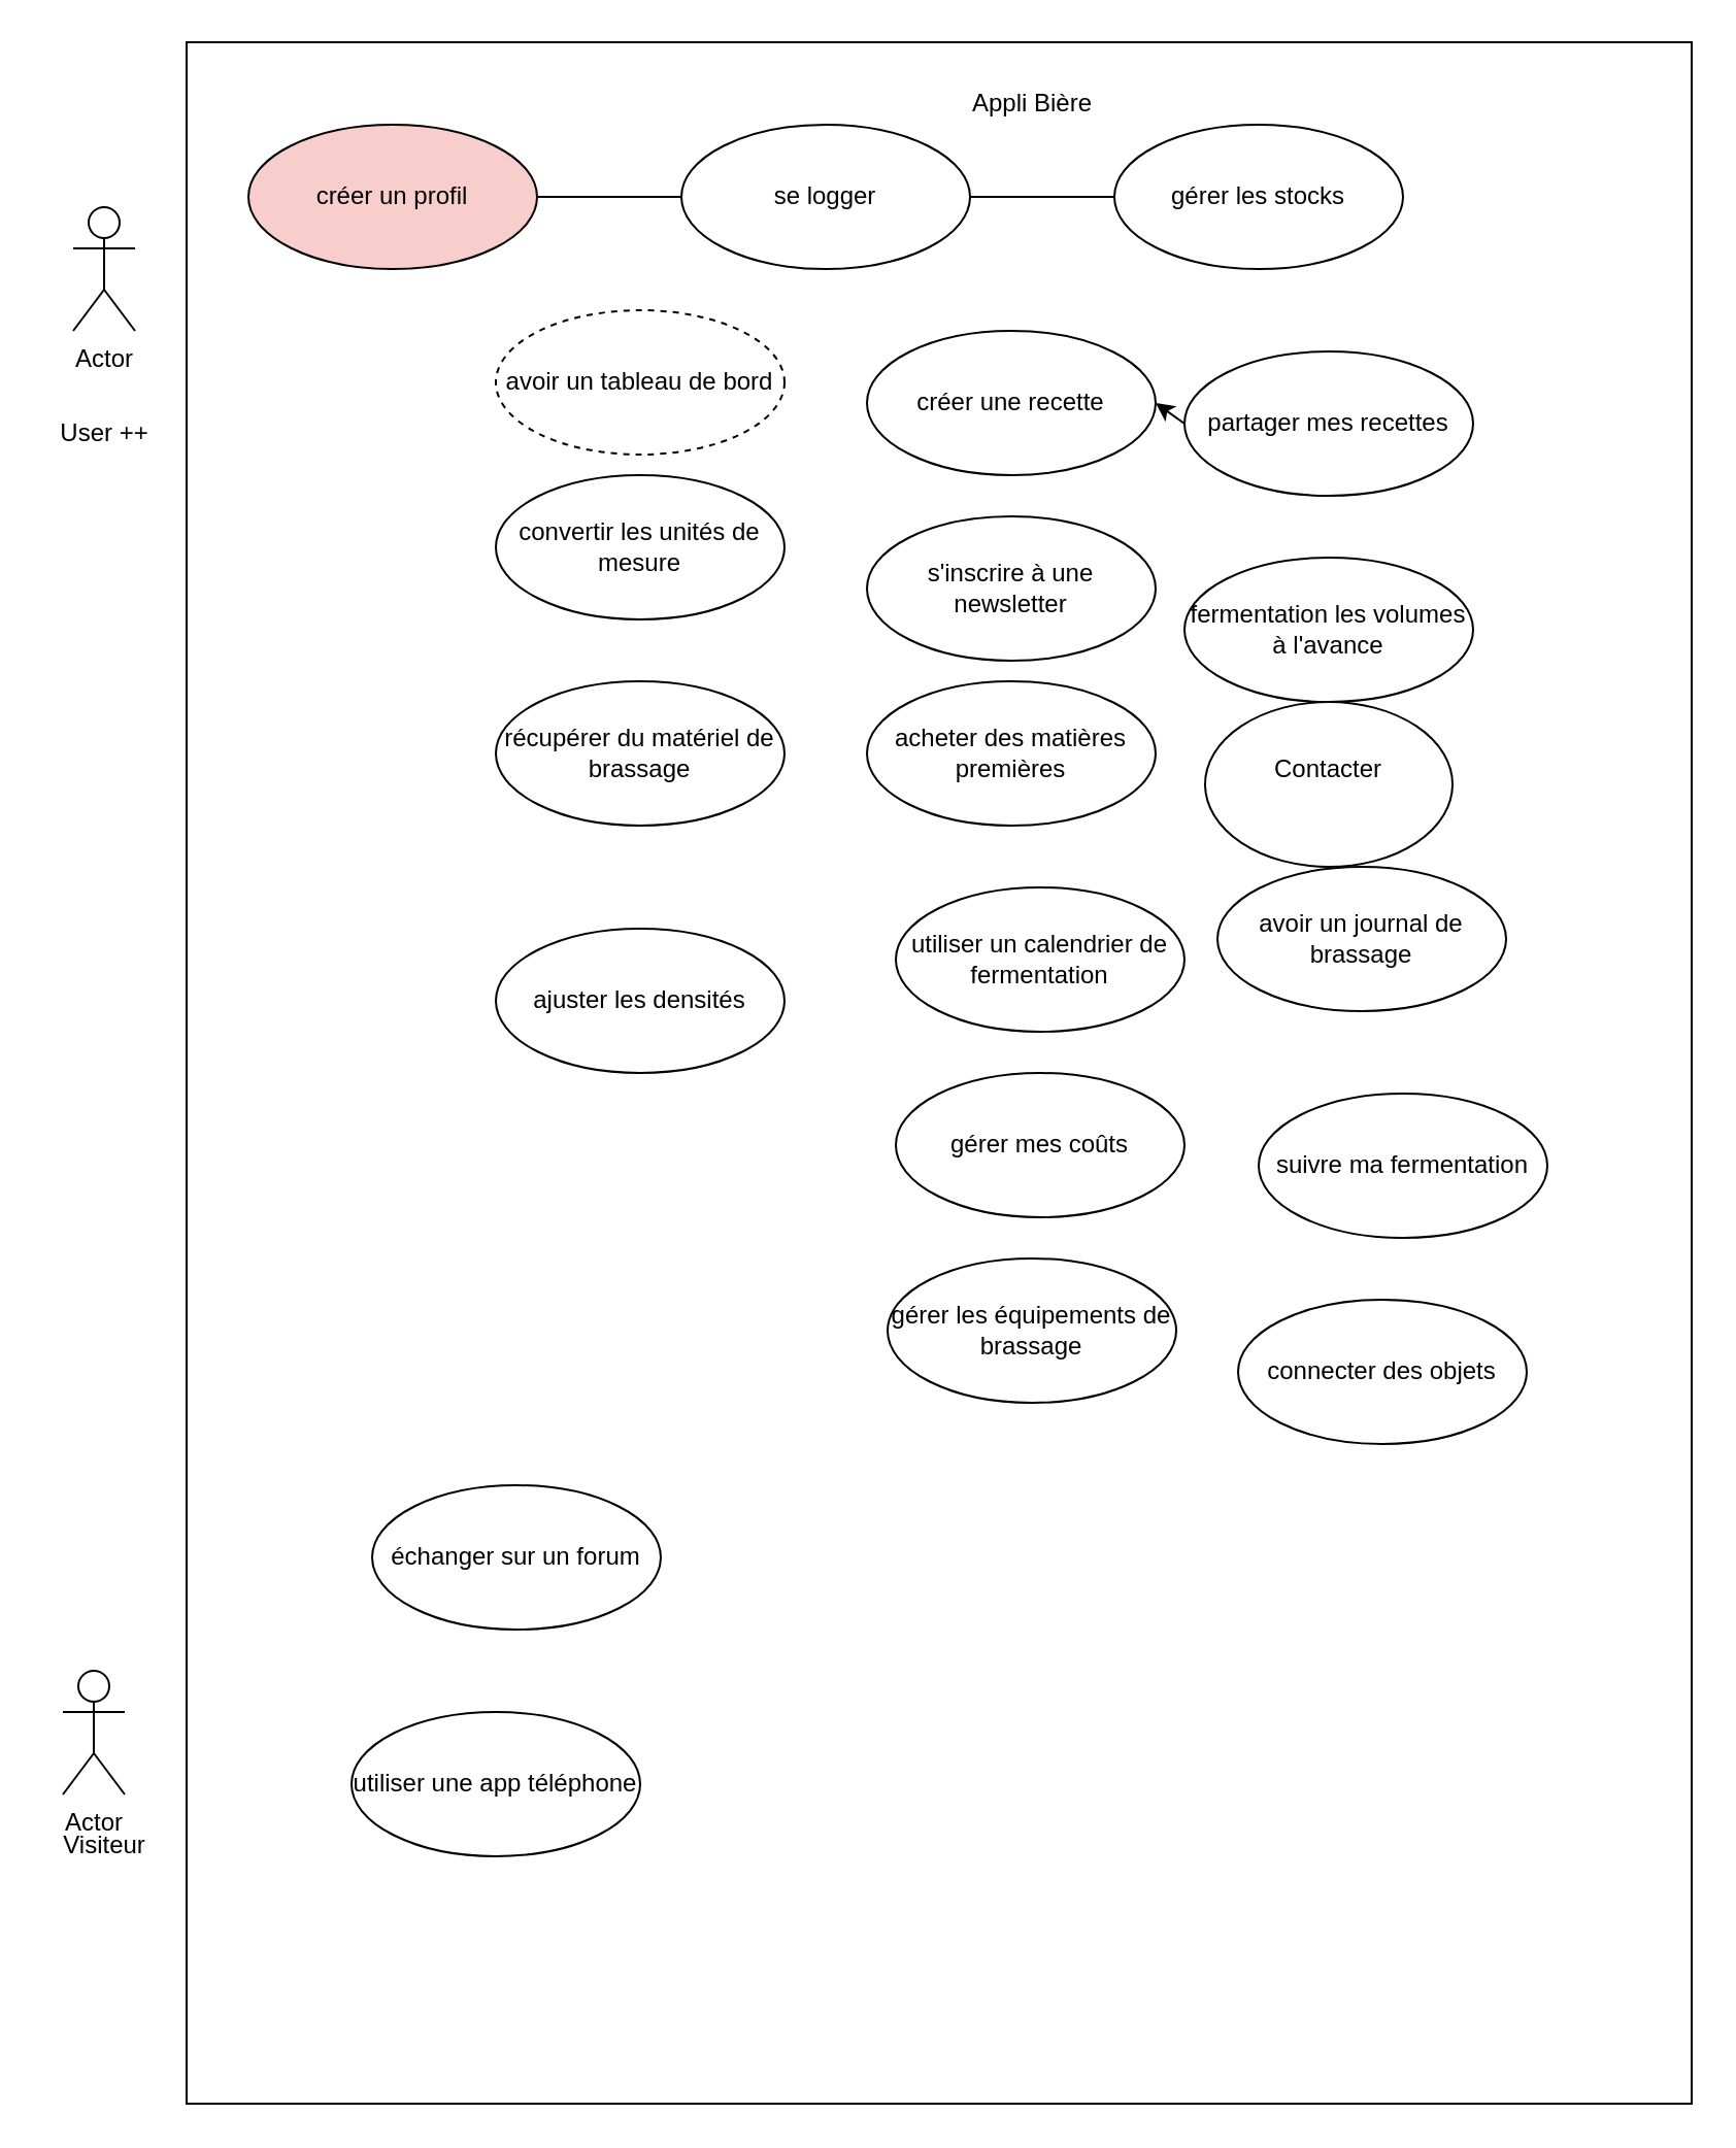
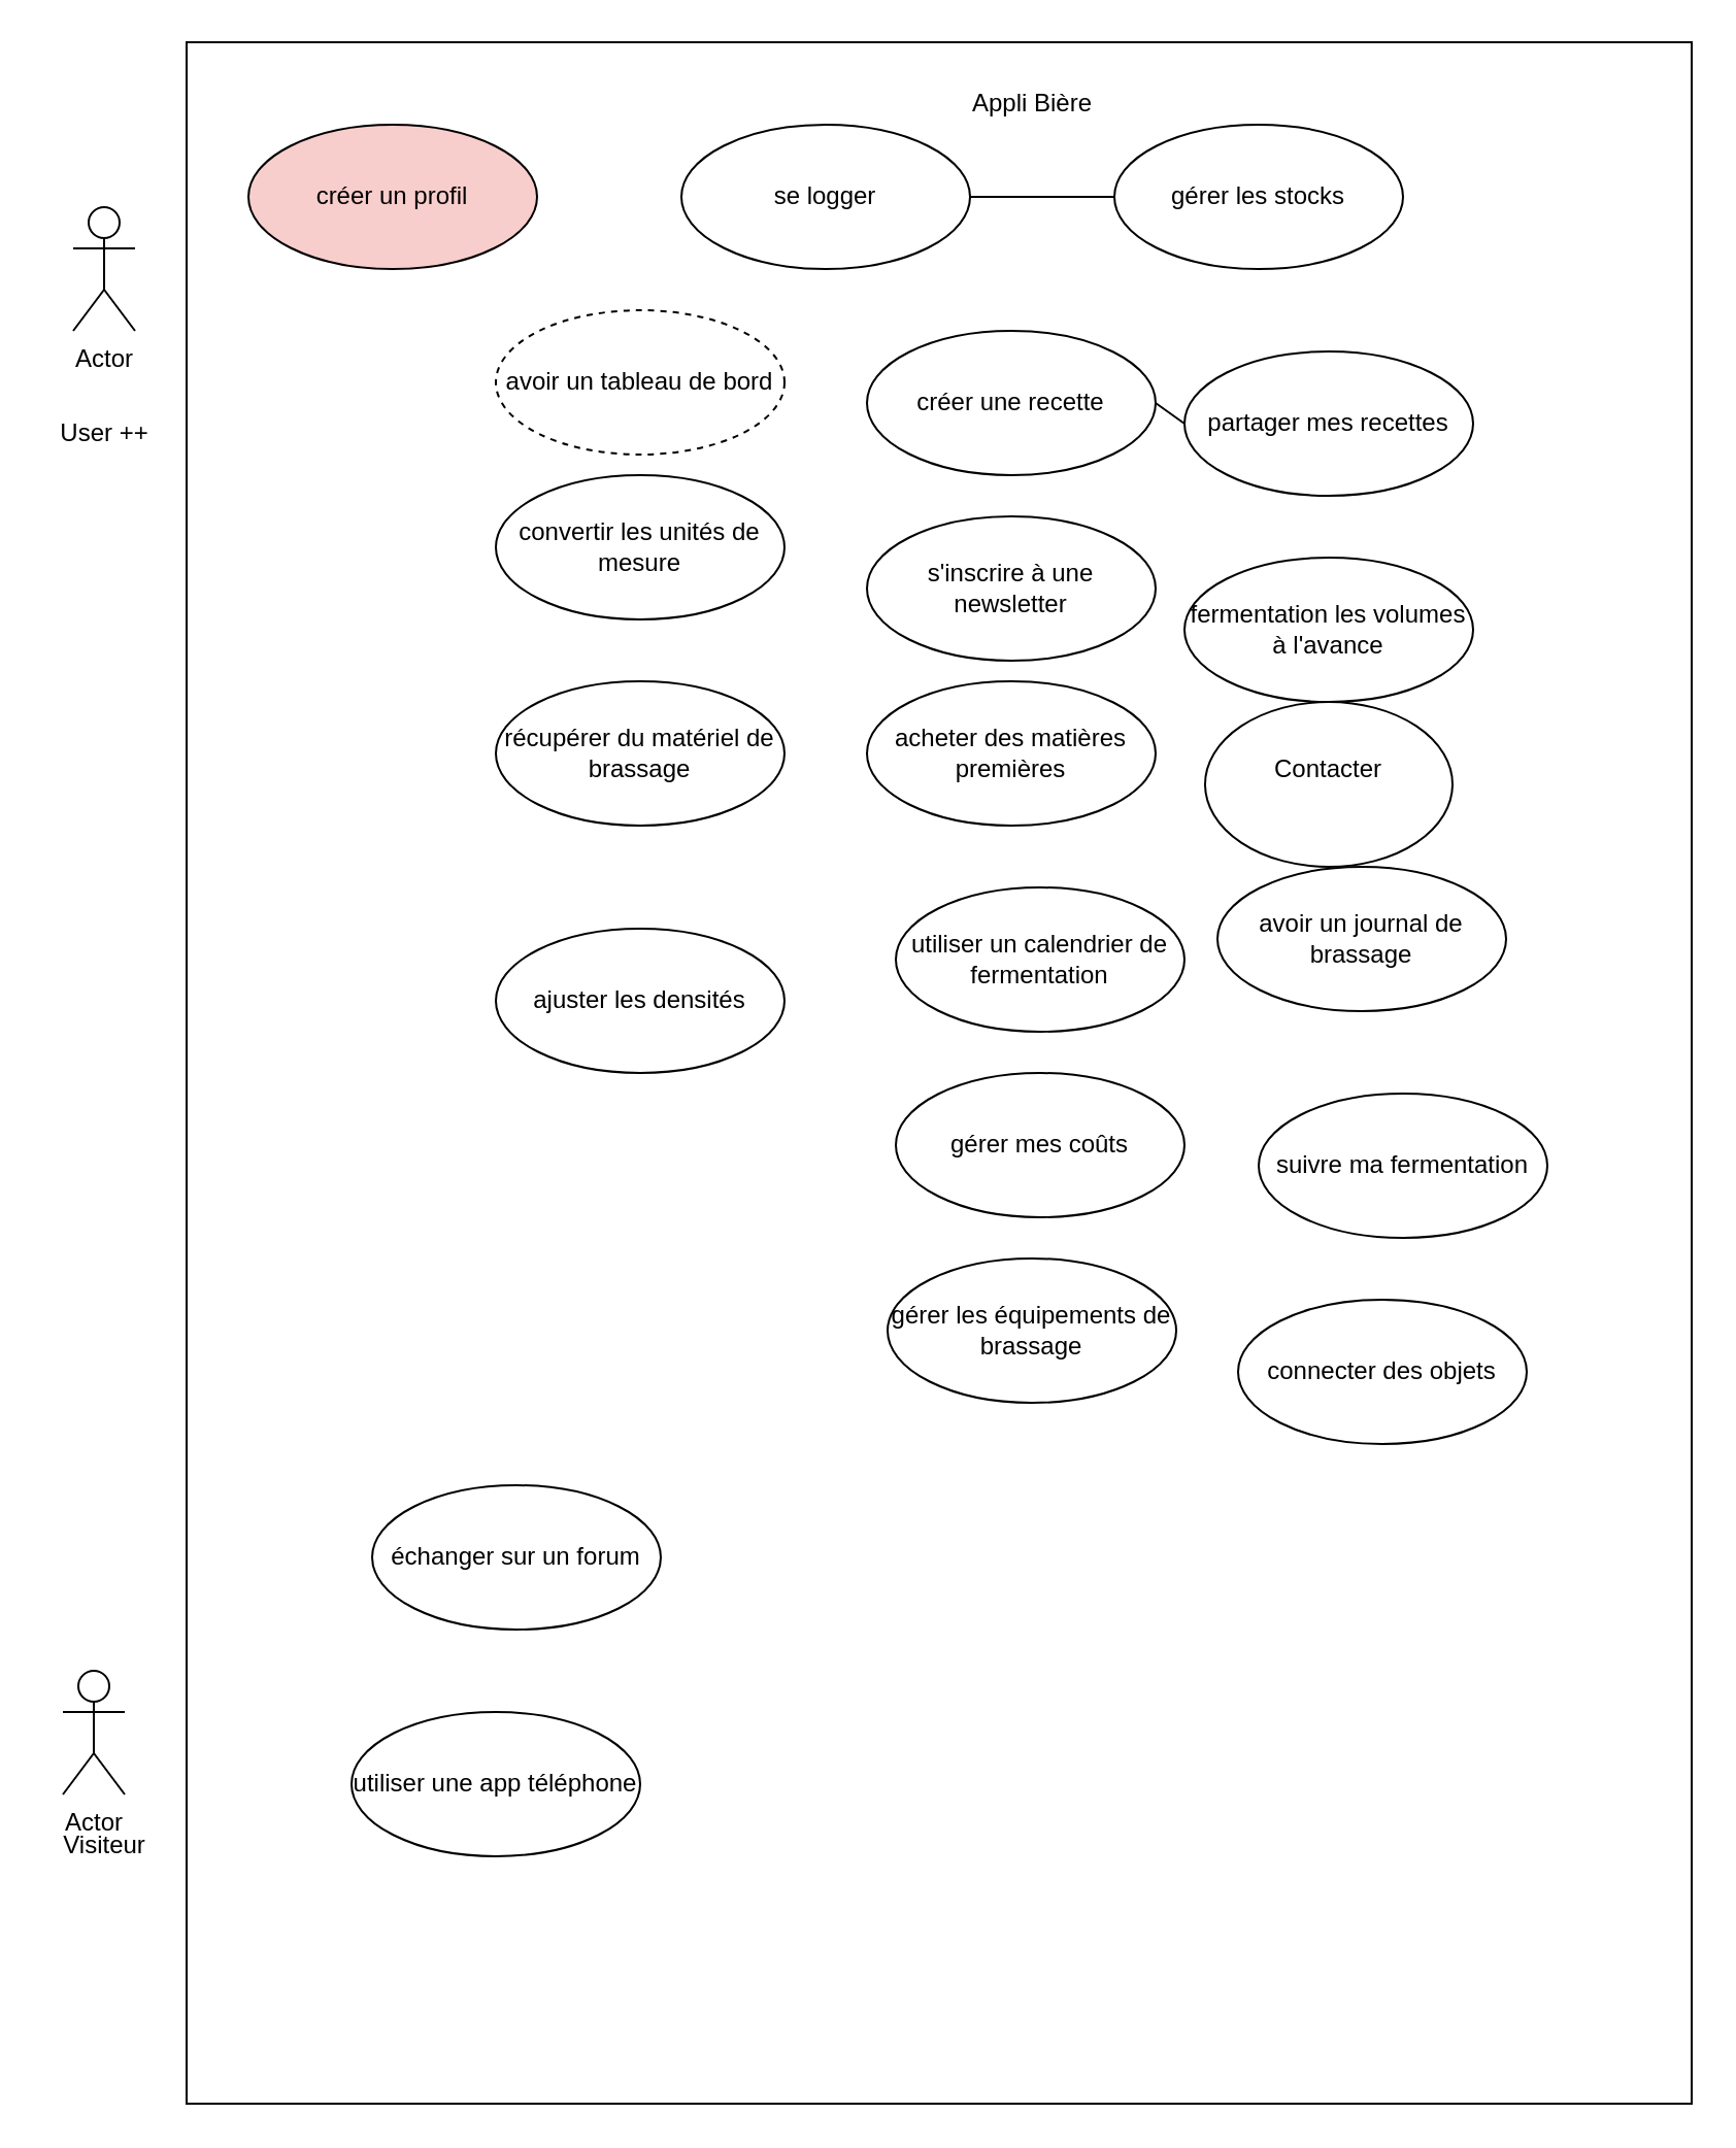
- <mxCell id="30" value="" style="endArrow=none;html=1;rounded=0;" parent="1" source="21" target="3" edge="1"><mxGeometry width="50" height="50" relative="1" as="geometry"><mxPoint x="400" y="270" as="sourcePoint" /><mxPoint x="450" y="220" as="targetPoint" /></mxGeometry></mxCell>
- <mxCell id="32" value="" style="endArrow=classic;html=1;rounded=0;exitX=0;exitY=0.5;exitDx=0;exitDy=0;entryX=1;entryY=0.5;entryDx=0;entryDy=0;" parent="1" source="16" target="8" edge="1"><mxGeometry width="50" height="50" relative="1" as="geometry"><mxPoint x="400" y="270" as="sourcePoint" /><mxPoint x="450" y="220" as="targetPoint" /></mxGeometry></mxCell>
+ <mxCell id="32" value="" style="endArrow=none;html=1;rounded=0;exitX=0;exitY=0.5;exitDx=0;exitDy=0;entryX=1;entryY=0.5;entryDx=0;entryDy=0;" parent="1" source="16" target="8" edge="1"><mxGeometry width="50" height="50" relative="1" as="geometry"><mxPoint x="400" y="270" as="sourcePoint" /><mxPoint x="450" y="220" as="targetPoint" /></mxGeometry></mxCell>
